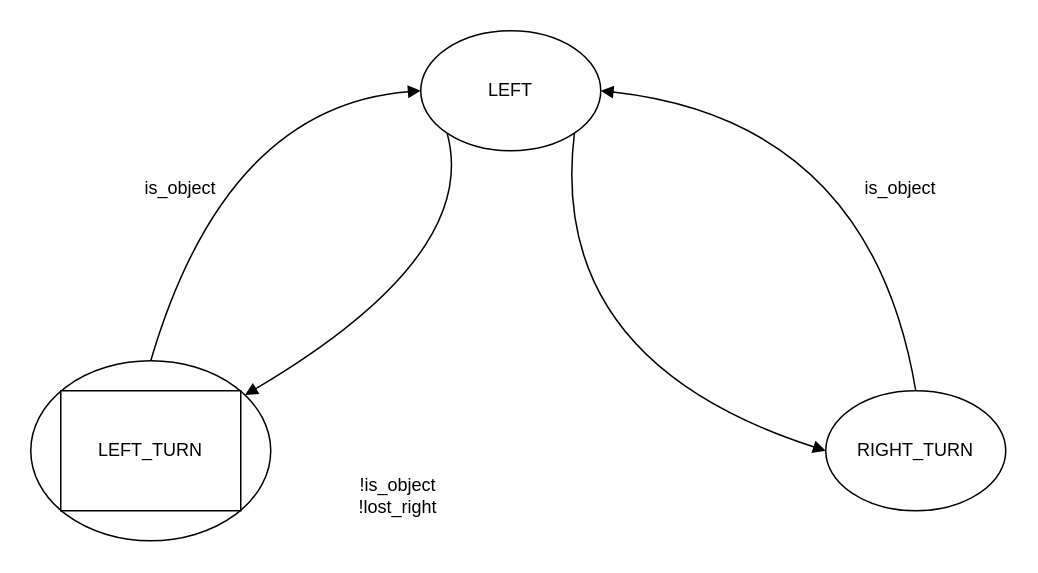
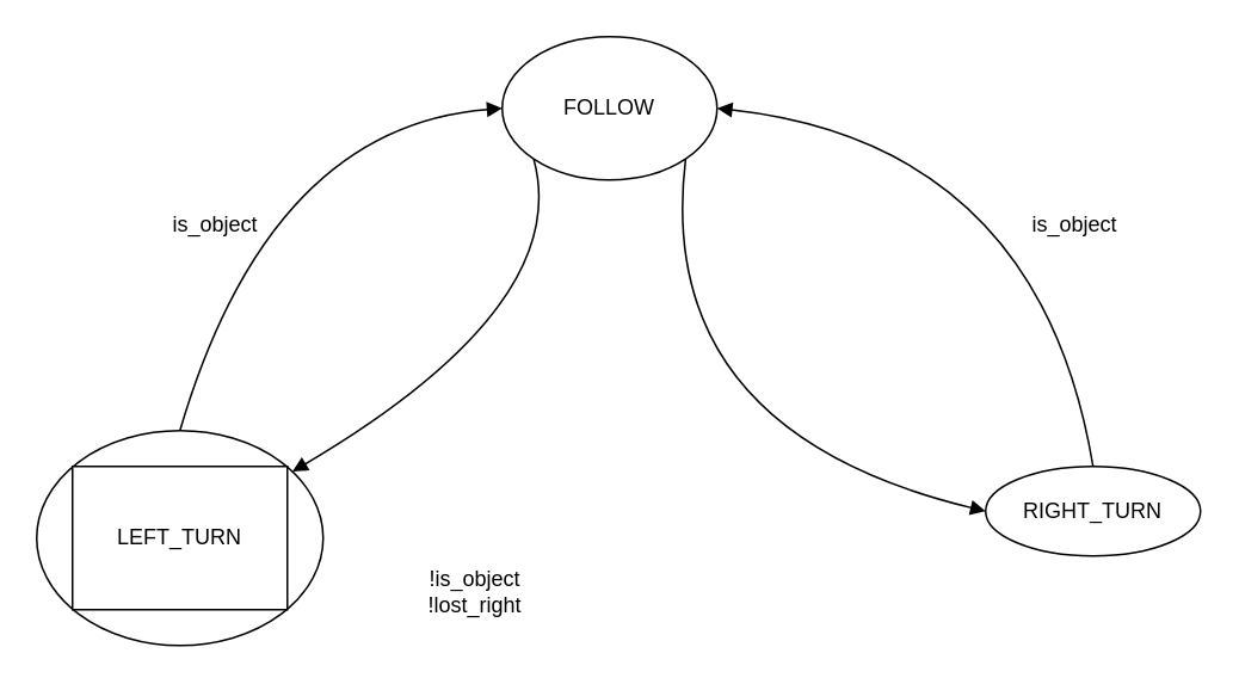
- <mxCell id="5" value="LEFT" style="ellipse;whiteSpace=wrap;html=1;" vertex="1" parent="1"><mxGeometry x="280" y="20" width="120" height="80" as="geometry" /></mxCell>
+ <mxCell id="5" value="FOLLOW" style="ellipse;whiteSpace=wrap;html=1;" vertex="1" parent="1"><mxGeometry x="280" y="20" width="120" height="80" as="geometry" /></mxCell>
- <mxCell id="4" value="RIGHT_TURN" style="ellipse;whiteSpace=wrap;html=1;" vertex="1" parent="1"><mxGeometry x="550" y="260" width="120" height="80" as="geometry" /></mxCell>
+ <mxCell id="4" value="RIGHT_TURN" style="ellipse;whiteSpace=wrap;html=1;" vertex="1" parent="1"><mxGeometry x="550" y="260" width="120" height="50" as="geometry" /></mxCell>
